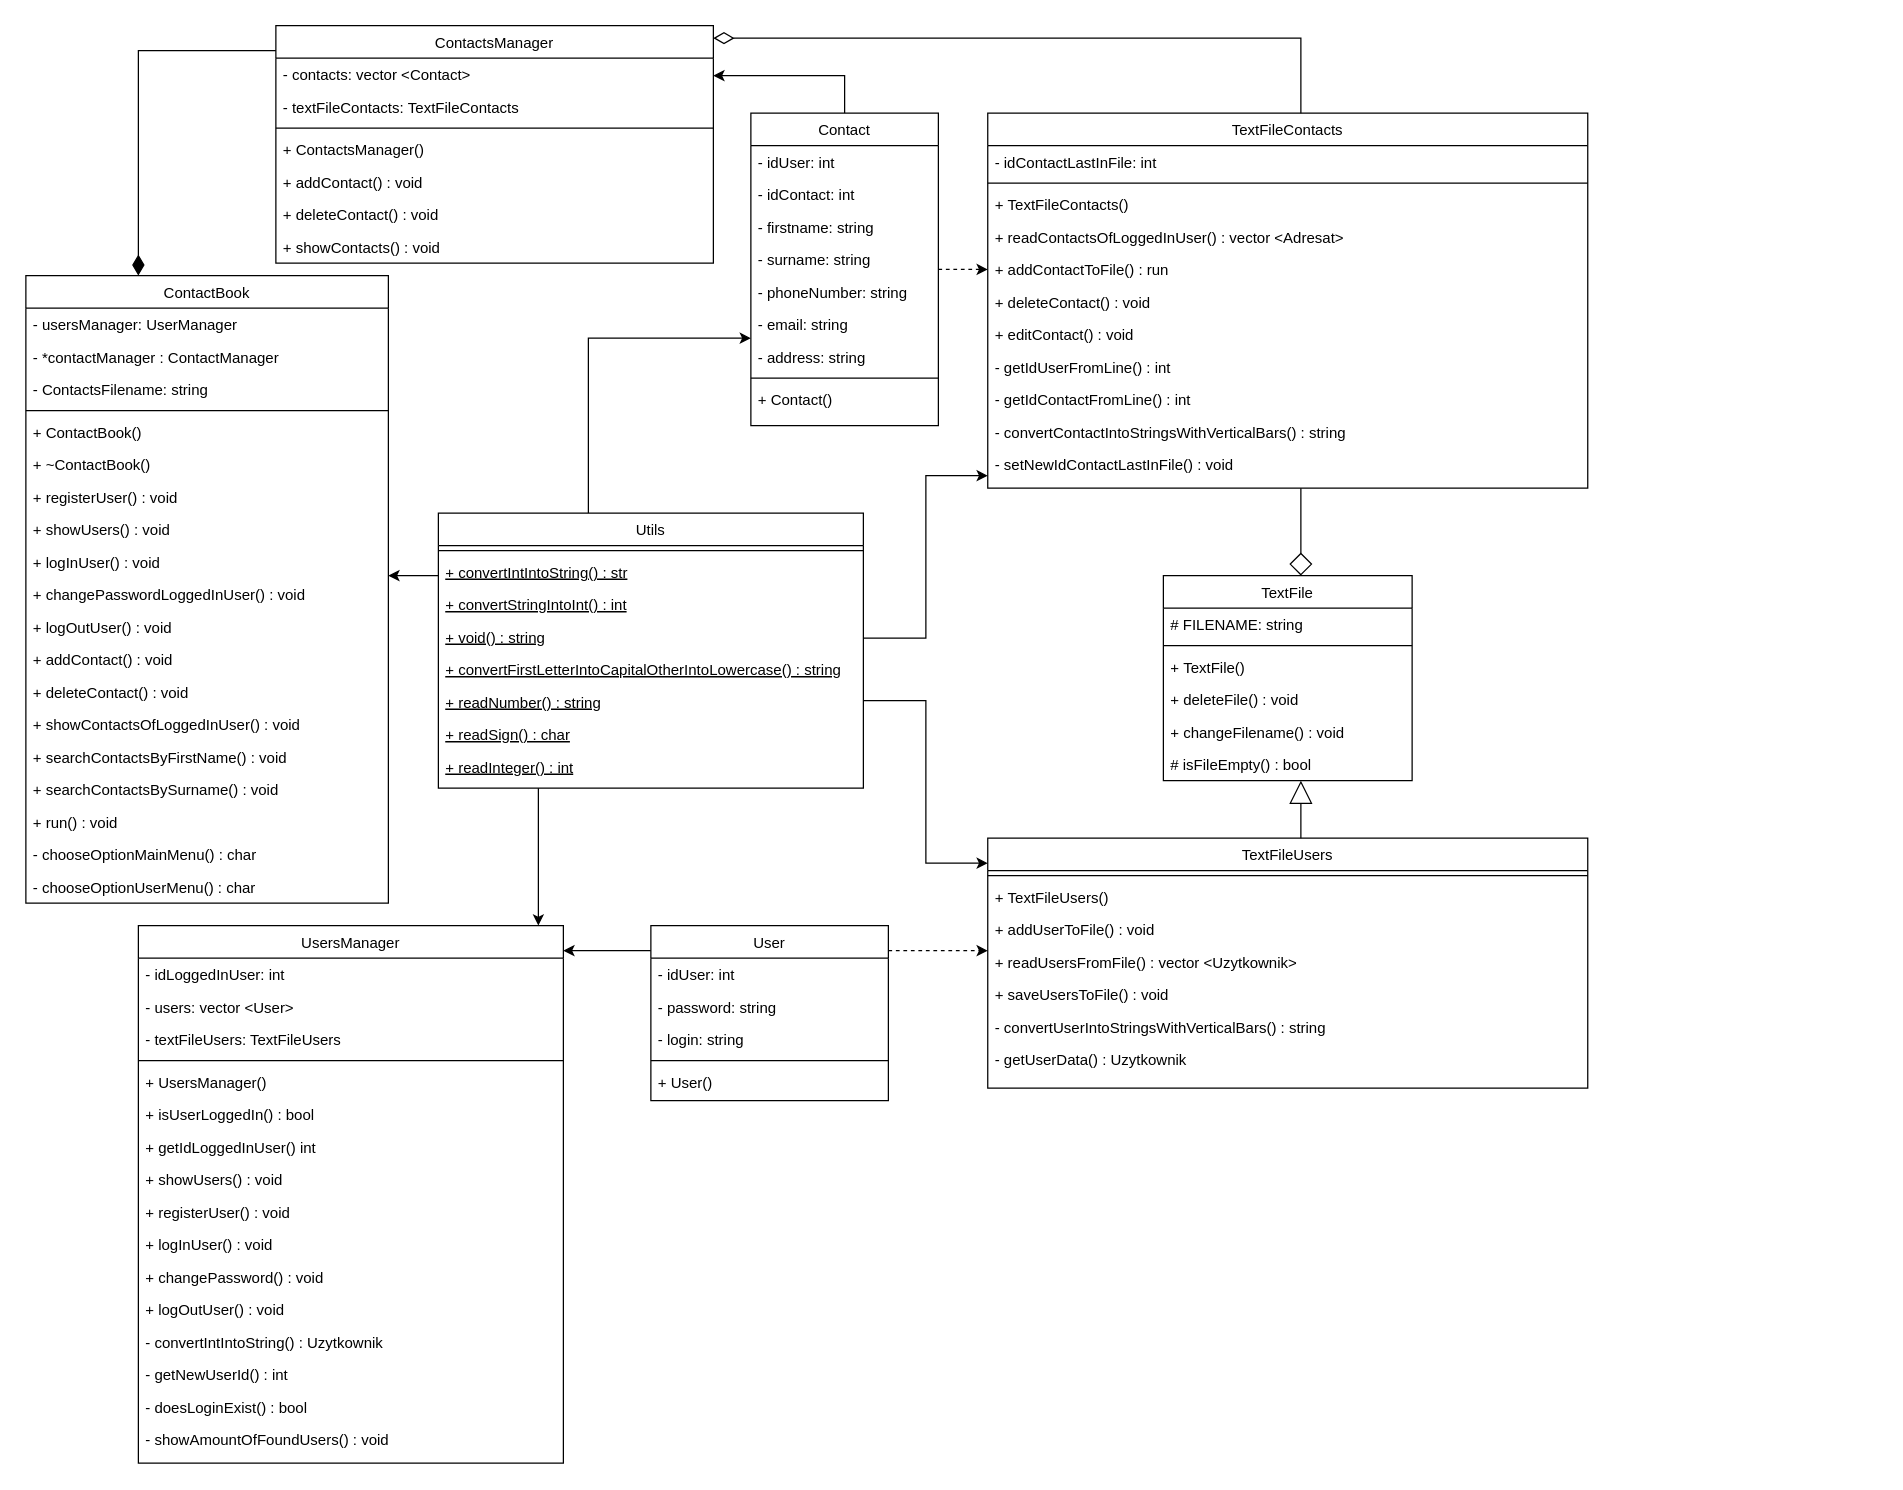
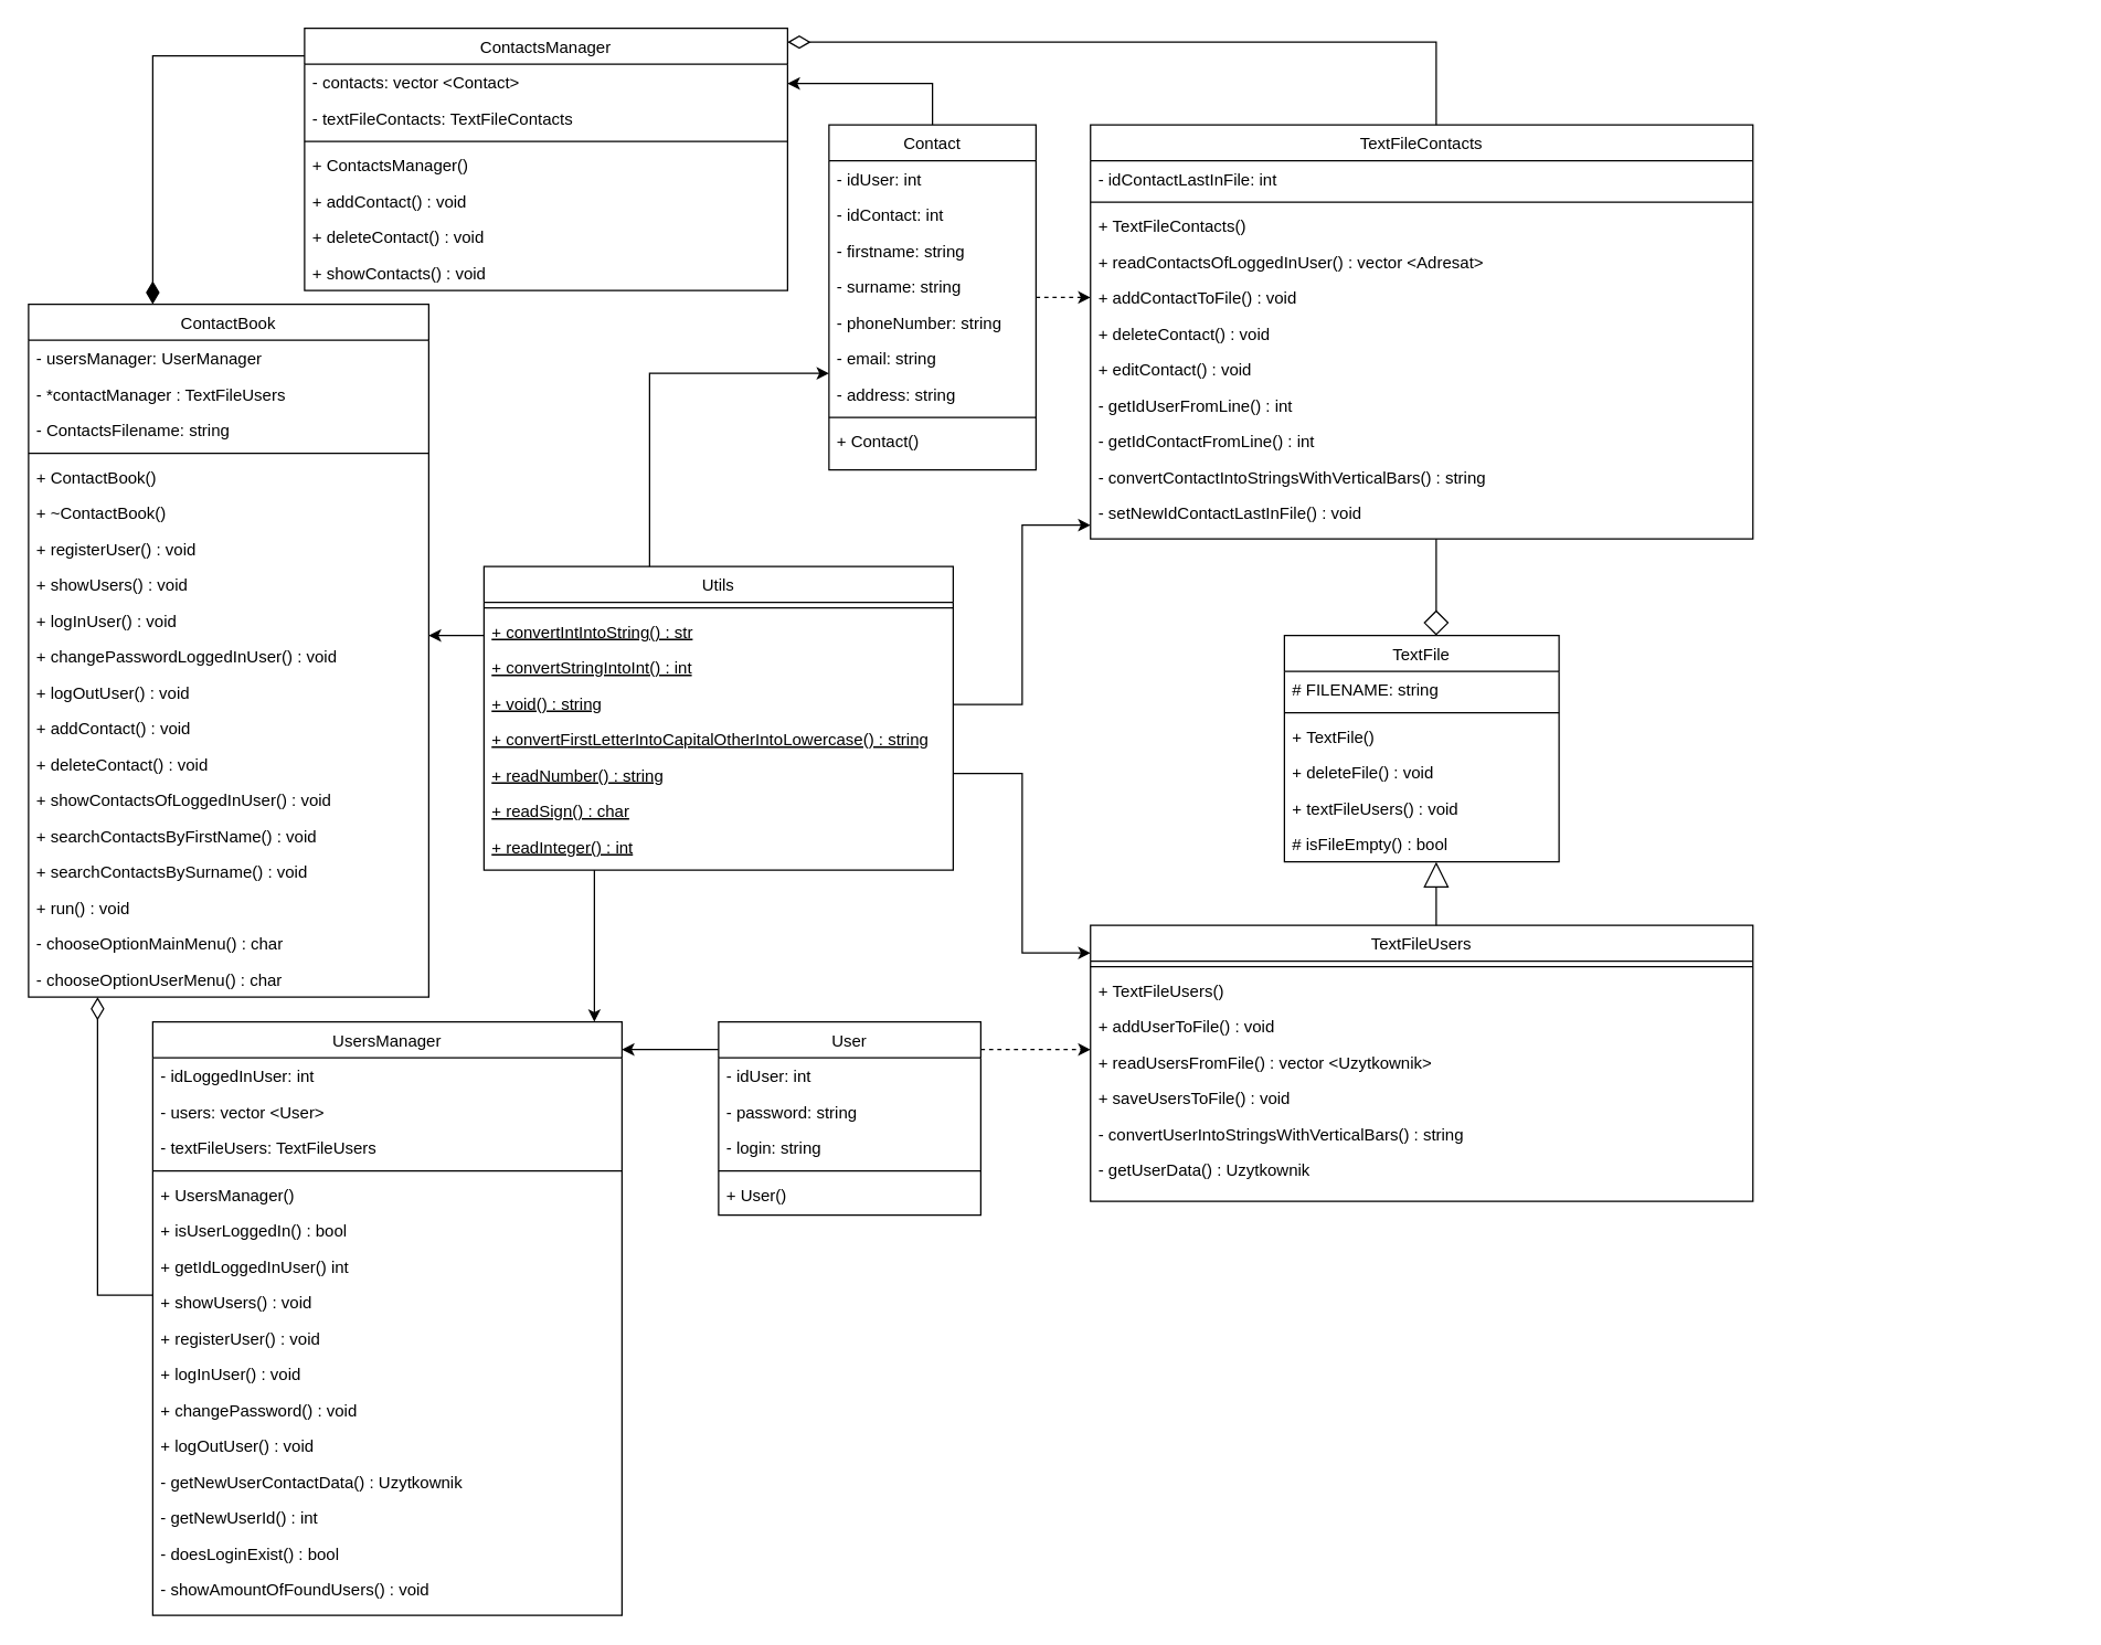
- <mxCell id="50" value="+ addContactToFile() : run" style="text;align=left;verticalAlign=top;spacingLeft=4;spacingRight=4;overflow=hidden;rotatable=0;points=[[0,0.5],[1,0.5]];portConstraint=eastwest;" parent="45" vertex="1"><mxGeometry y="112" width="480" height="26" as="geometry" /></mxCell>
+ <mxCell id="50" value="+ addContactToFile() : void" style="text;align=left;verticalAlign=top;spacingLeft=4;spacingRight=4;overflow=hidden;rotatable=0;points=[[0,0.5],[1,0.5]];portConstraint=eastwest;" parent="45" vertex="1"><mxGeometry y="112" width="480" height="26" as="geometry" /></mxCell>
- <mxCell id="68" value="- *contactManager : ContactManager" style="text;align=left;verticalAlign=top;spacingLeft=4;spacingRight=4;overflow=hidden;rotatable=0;points=[[0,0.5],[1,0.5]];portConstraint=eastwest;rounded=0;shadow=0;html=0;" parent="66" vertex="1"><mxGeometry y="52" width="290" height="26" as="geometry" /></mxCell>
+ <mxCell id="68" value="- *contactManager : TextFileUsers" style="text;align=left;verticalAlign=top;spacingLeft=4;spacingRight=4;overflow=hidden;rotatable=0;points=[[0,0.5],[1,0.5]];portConstraint=eastwest;rounded=0;shadow=0;html=0;" parent="66" vertex="1"><mxGeometry y="52" width="290" height="26" as="geometry" /></mxCell>
- <mxCell id="24" value="+ changeFilename() : void" style="text;align=left;verticalAlign=top;spacingLeft=4;spacingRight=4;overflow=hidden;rotatable=0;points=[[0,0.5],[1,0.5]];portConstraint=eastwest;" parent="19" vertex="1"><mxGeometry y="112" width="199" height="26" as="geometry" /></mxCell>
+ <mxCell id="24" value="+ textFileUsers() : void" style="text;align=left;verticalAlign=top;spacingLeft=4;spacingRight=4;overflow=hidden;rotatable=0;points=[[0,0.5],[1,0.5]];portConstraint=eastwest;" parent="19" vertex="1"><mxGeometry y="112" width="199" height="26" as="geometry" /></mxCell>
+ <mxCell id="108" value="" style="endArrow=0;html=1;endSize=12;startArrow=diamondThin;startSize=14;startFill=0;edgeStyle=orthogonalEdgeStyle;align=left;verticalAlign=bottom;rounded=0" parent="1" source="66" target="2" edge="1"><mxGeometry x="-0.682" y="-30" relative="1" as="geometry"><mxPoint x="340" y="440" as="sourcePoint" /><mxPoint x="500" y="380" as="targetPoint" /><Array as="points"><mxPoint x="70" y="938" /></Array><mxPoint as="offset" /></mxGeometry></mxCell>
- <mxCell id="15" value="- convertIntIntoString() : Uzytkownik" style="text;align=left;verticalAlign=top;spacingLeft=4;spacingRight=4;overflow=hidden;rotatable=0;points=[[0,0.5],[1,0.5]];portConstraint=eastwest;" parent="2" vertex="1"><mxGeometry y="320" width="340" height="26" as="geometry" /></mxCell>
+ <mxCell id="15" value="- getNewUserContactData() : Uzytkownik" style="text;align=left;verticalAlign=top;spacingLeft=4;spacingRight=4;overflow=hidden;rotatable=0;points=[[0,0.5],[1,0.5]];portConstraint=eastwest;" parent="2" vertex="1"><mxGeometry y="320" width="340" height="26" as="geometry" /></mxCell>
